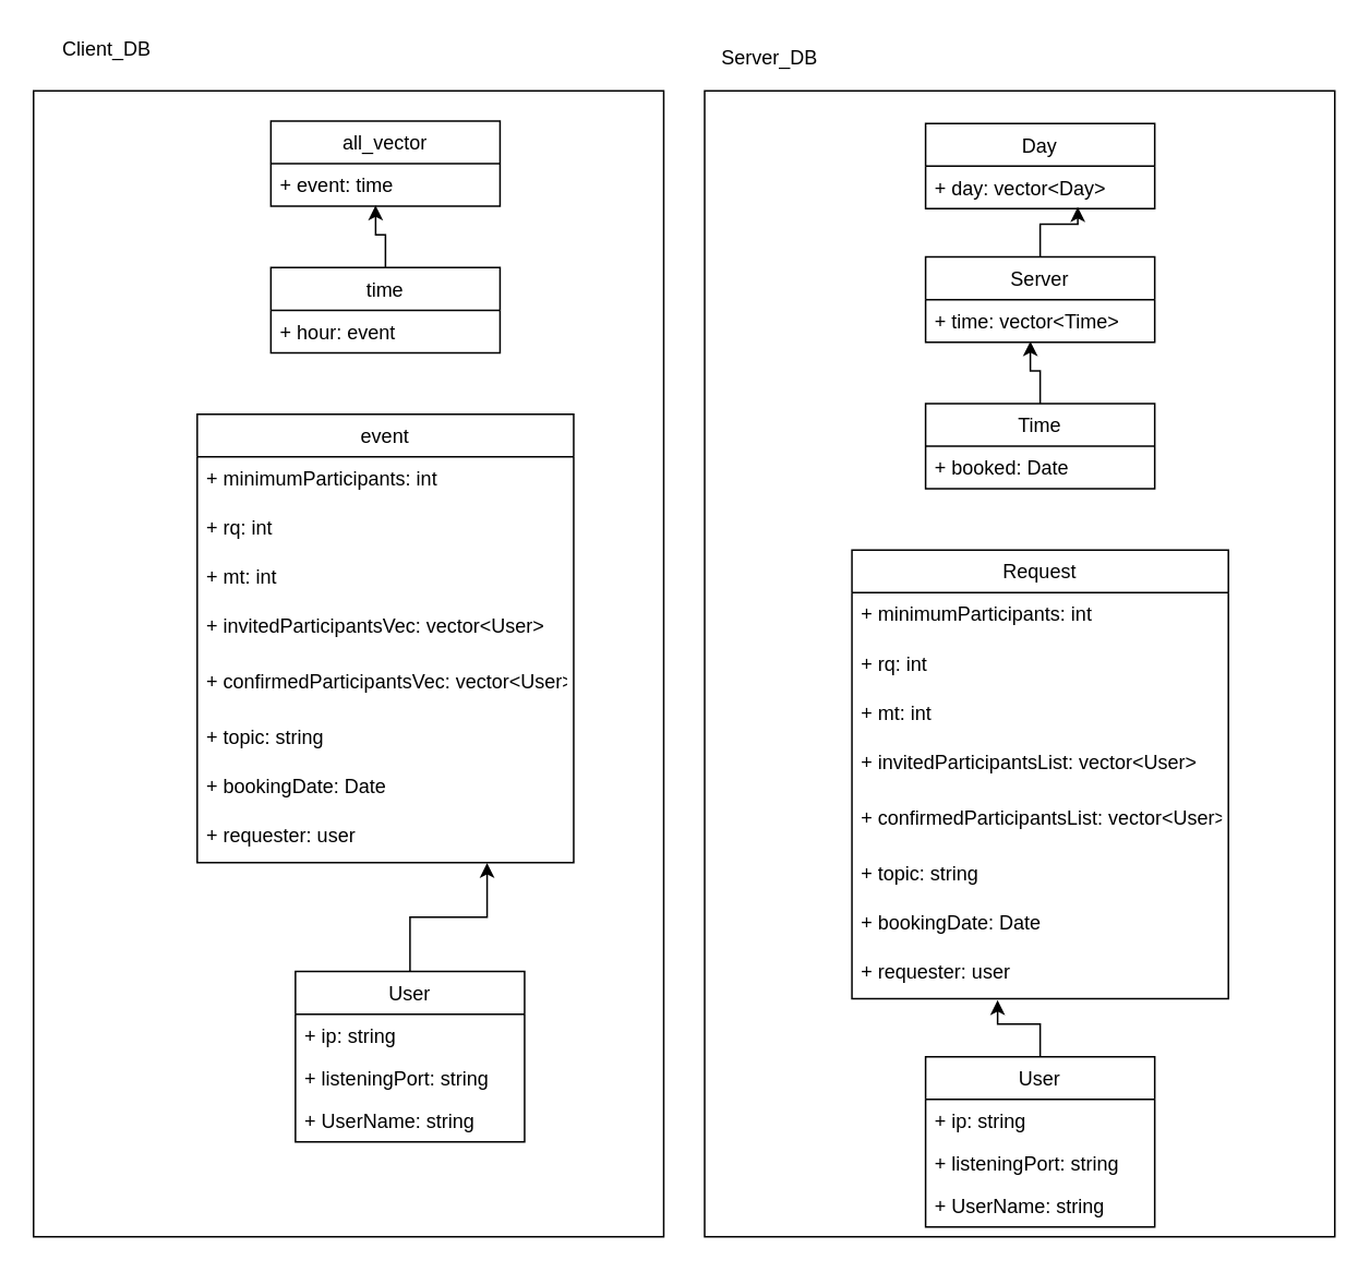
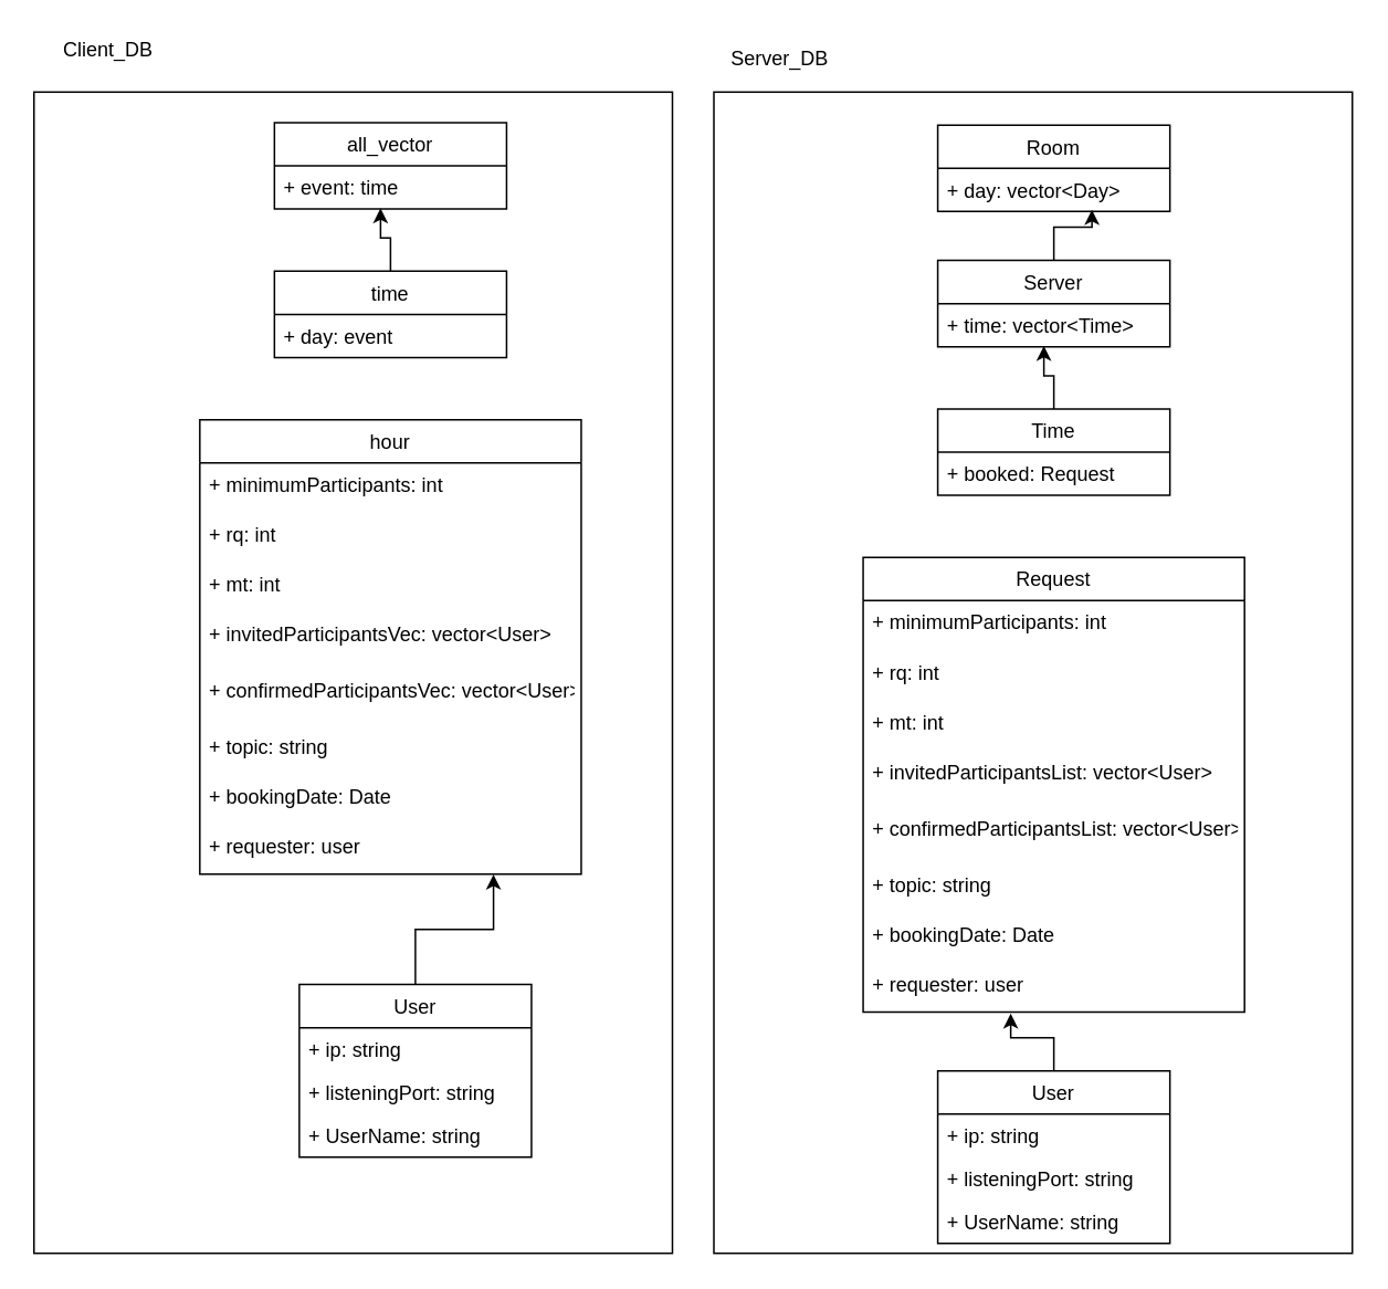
- <mxCell id="4" value="Day" style="swimlane;fontStyle=0;childLayout=stackLayout;horizontal=1;startSize=26;fillColor=none;horizontalStack=0;resizeParent=1;resizeParentMax=0;resizeLast=0;collapsible=1;marginBottom=0;" parent="1" vertex="1"><mxGeometry x="565" y="75" width="140" height="52" as="geometry" /></mxCell>
+ <mxCell id="4" value="Room" style="swimlane;fontStyle=0;childLayout=stackLayout;horizontal=1;startSize=26;fillColor=none;horizontalStack=0;resizeParent=1;resizeParentMax=0;resizeLast=0;collapsible=1;marginBottom=0;" parent="1" vertex="1"><mxGeometry x="565" y="75" width="140" height="52" as="geometry" /></mxCell>
- <mxCell id="45" value="+ hour: event" style="text;strokeColor=none;fillColor=none;align=left;verticalAlign=top;spacingLeft=4;spacingRight=4;overflow=hidden;rotatable=0;points=[[0,0.5],[1,0.5]];portConstraint=eastwest;" parent="44" vertex="1"><mxGeometry y="26" width="140" height="26" as="geometry" /></mxCell>
+ <mxCell id="45" value="+ day: event" style="text;strokeColor=none;fillColor=none;align=left;verticalAlign=top;spacingLeft=4;spacingRight=4;overflow=hidden;rotatable=0;points=[[0,0.5],[1,0.5]];portConstraint=eastwest;" parent="44" vertex="1"><mxGeometry y="26" width="140" height="26" as="geometry" /></mxCell>
- <mxCell id="27" value="event" style="swimlane;fontStyle=0;childLayout=stackLayout;horizontal=1;startSize=26;fillColor=none;horizontalStack=0;resizeParent=1;resizeParentMax=0;resizeLast=0;collapsible=1;marginBottom=0;" parent="1" vertex="1"><mxGeometry x="120" y="252.5" width="230" height="274" as="geometry" /></mxCell>
+ <mxCell id="27" value="hour" style="swimlane;fontStyle=0;childLayout=stackLayout;horizontal=1;startSize=26;fillColor=none;horizontalStack=0;resizeParent=1;resizeParentMax=0;resizeLast=0;collapsible=1;marginBottom=0;" parent="1" vertex="1"><mxGeometry x="120" y="252.5" width="230" height="274" as="geometry" /></mxCell>
- <mxCell id="25" value="+ booked: Date" style="text;strokeColor=none;fillColor=none;align=left;verticalAlign=top;spacingLeft=4;spacingRight=4;overflow=hidden;rotatable=0;points=[[0,0.5],[1,0.5]];portConstraint=eastwest;" parent="24" vertex="1"><mxGeometry y="26" width="140" height="26" as="geometry" /></mxCell>
+ <mxCell id="25" value="+ booked: Request" style="text;strokeColor=none;fillColor=none;align=left;verticalAlign=top;spacingLeft=4;spacingRight=4;overflow=hidden;rotatable=0;points=[[0,0.5],[1,0.5]];portConstraint=eastwest;" parent="24" vertex="1"><mxGeometry y="26" width="140" height="26" as="geometry" /></mxCell>
